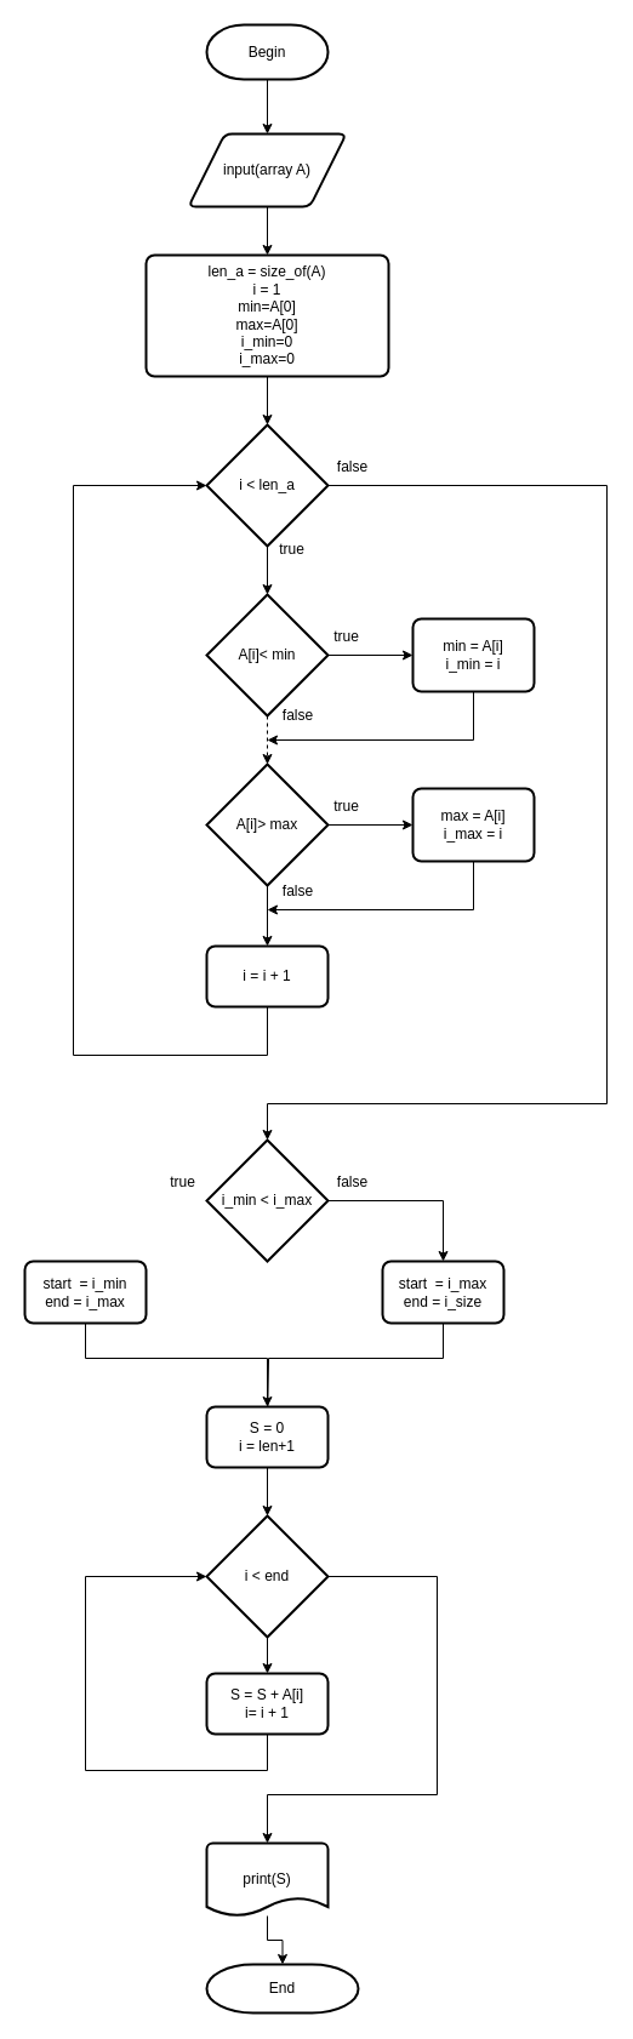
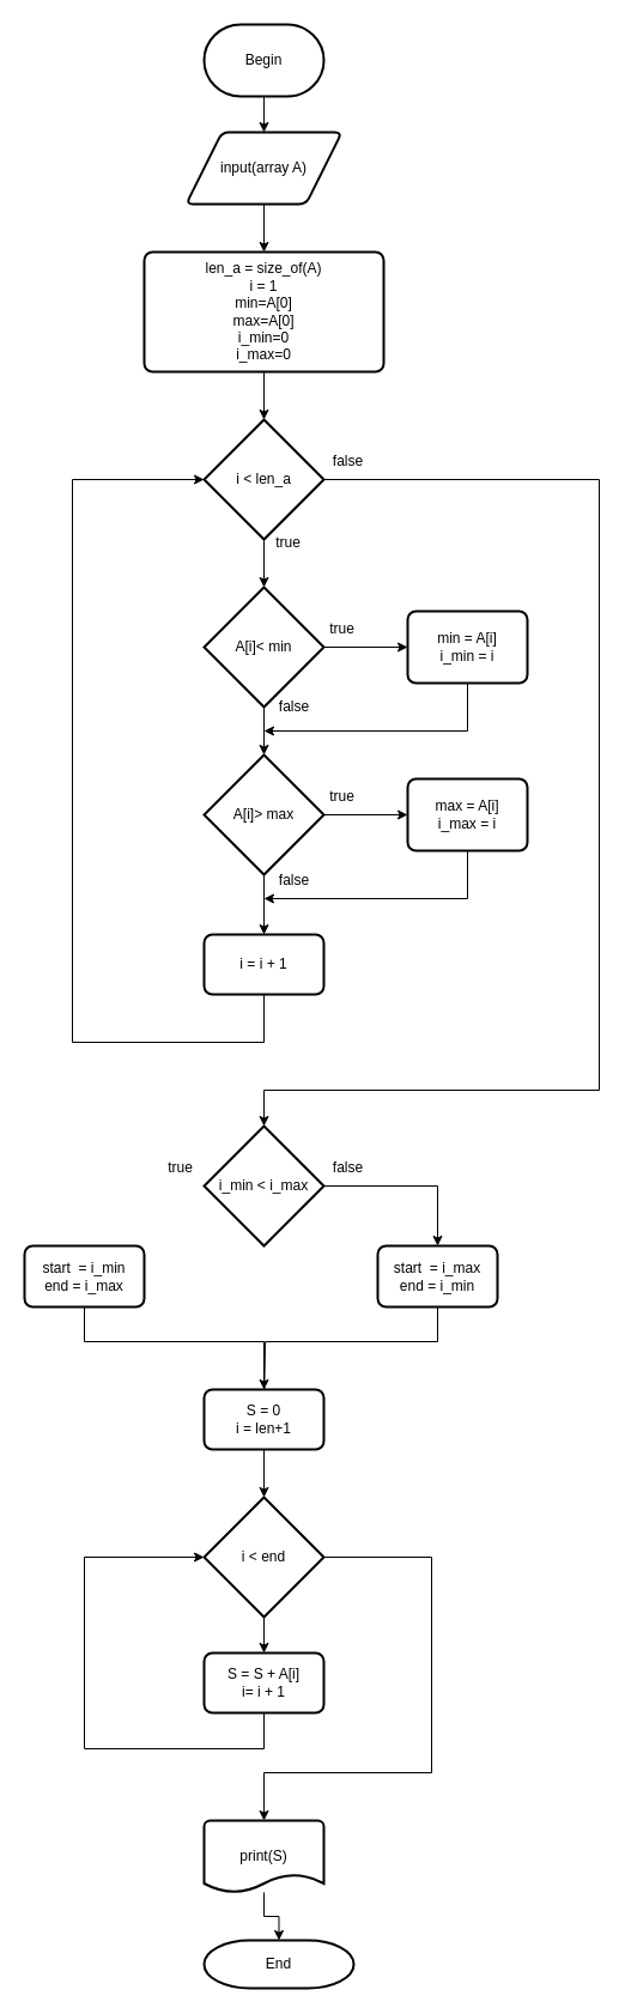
- <mxCell id="3" value="Begin" style="strokeWidth=2;html=1;shape=mxgraph.flowchart.terminator;whiteSpace=wrap;" vertex="1" parent="1"><mxGeometry x="170" y="20" width="100" height="45" as="geometry" /></mxCell>
+ <mxCell id="3" value="Begin" style="strokeWidth=2;html=1;shape=mxgraph.flowchart.terminator;whiteSpace=wrap;" vertex="1" parent="1"><mxGeometry x="170" y="20" width="100" height="60" as="geometry" /></mxCell>
- <mxCell id="11" style="edgeStyle=orthogonalEdgeStyle;rounded=0;orthogonalLoop=1;jettySize=auto;html=1;entryX=0.5;entryY=0;entryDx=0;entryDy=0;entryPerimeter=0;dashed=1;" edge="1" parent="1" source="13" target="16"><mxGeometry relative="1" as="geometry" /></mxCell>
+ <mxCell id="11" style="edgeStyle=orthogonalEdgeStyle;rounded=0;orthogonalLoop=1;jettySize=auto;html=1;entryX=0.5;entryY=0;entryDx=0;entryDy=0;entryPerimeter=0;" edge="1" parent="1" source="13" target="16"><mxGeometry relative="1" as="geometry" /></mxCell>
- <mxCell id="37" value="start&amp;nbsp; = i_max&lt;br&gt;end = i_size" style="rounded=1;whiteSpace=wrap;html=1;absoluteArcSize=1;arcSize=14;strokeWidth=2;" vertex="1" parent="1"><mxGeometry x="315" y="1040" width="100" height="51" as="geometry" /></mxCell>
+ <mxCell id="37" value="start&amp;nbsp; = i_max&lt;br&gt;end = i_min" style="rounded=1;whiteSpace=wrap;html=1;absoluteArcSize=1;arcSize=14;strokeWidth=2;" vertex="1" parent="1"><mxGeometry x="315" y="1040" width="100" height="51" as="geometry" /></mxCell>
